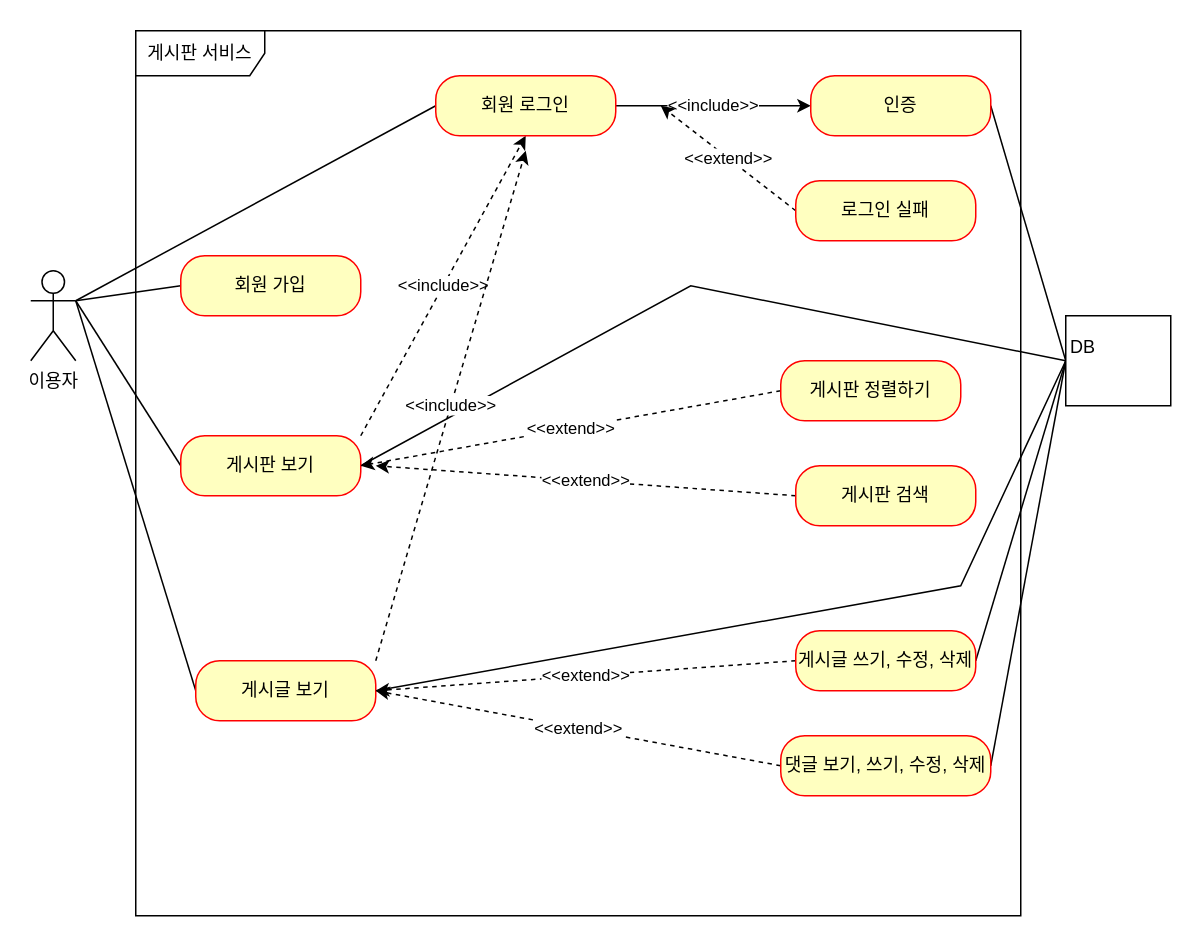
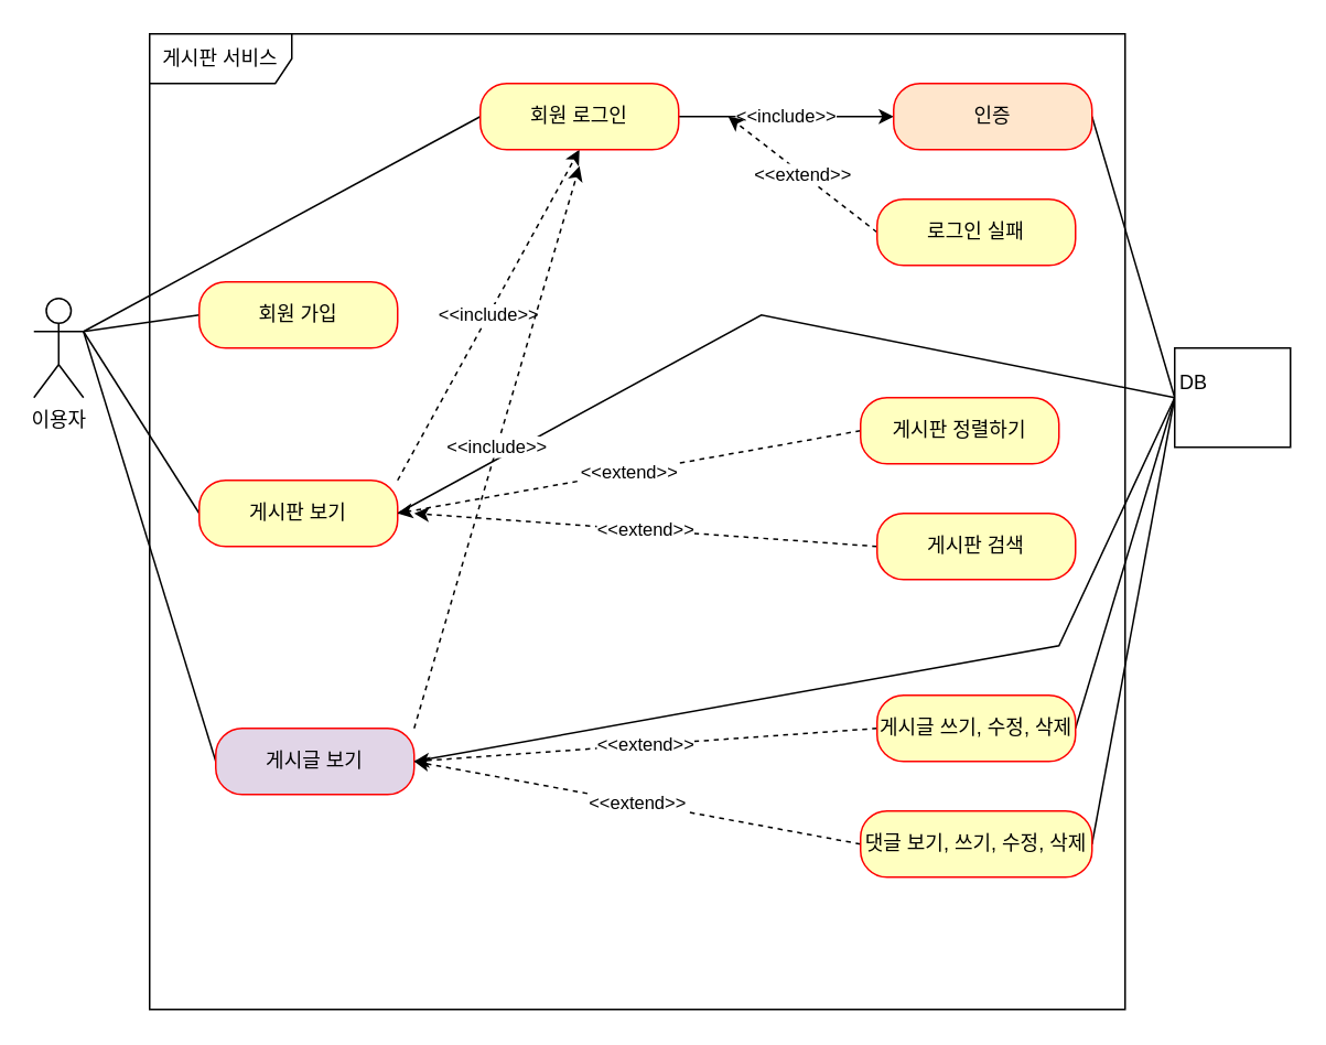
- <mxCell id="18" value="인증" style="rounded=1;whiteSpace=wrap;html=1;arcSize=40;fontColor=#000000;fillColor=#ffffc0;strokeColor=#ff0000;" parent="1" vertex="1"><mxGeometry x="540" y="50" width="120" height="40" as="geometry" /></mxCell>
+ <mxCell id="18" value="인증" style="rounded=1;whiteSpace=wrap;html=1;arcSize=40;fontColor=#000000;fillColor=#ffe6cc;strokeColor=#ff0000;" parent="1" vertex="1"><mxGeometry x="540" y="50" width="120" height="40" as="geometry" /></mxCell>
- <mxCell id="13" value="게시글 보기" style="rounded=1;whiteSpace=wrap;html=1;arcSize=40;fontColor=#000000;fillColor=#ffffc0;strokeColor=#ff0000;" parent="1" vertex="1"><mxGeometry x="130" y="440" width="120" height="40" as="geometry" /></mxCell>
+ <mxCell id="13" value="게시글 보기" style="rounded=1;whiteSpace=wrap;html=1;arcSize=40;fontColor=#000000;fillColor=#e1d5e7;strokeColor=#ff0000;" parent="1" vertex="1"><mxGeometry x="130" y="440" width="120" height="40" as="geometry" /></mxCell>
